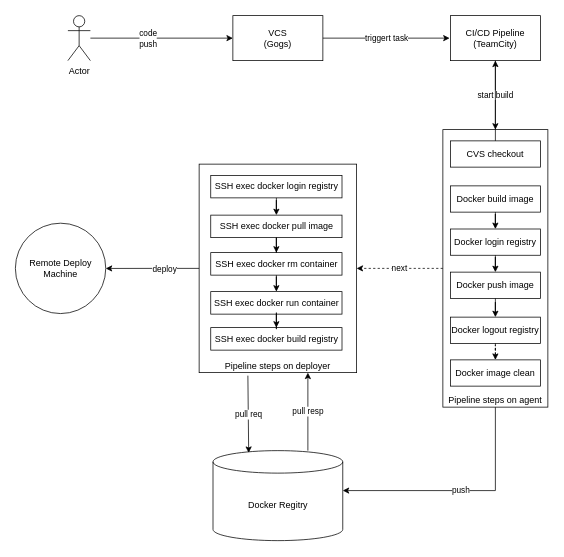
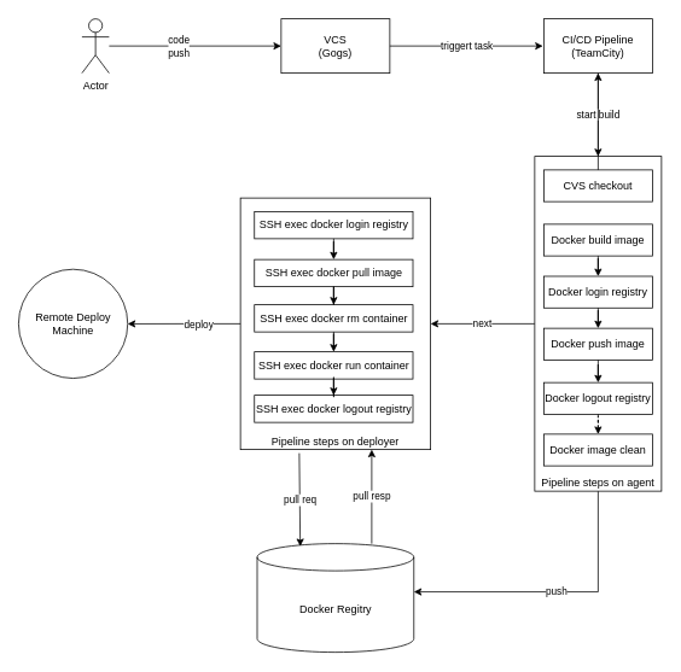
- <mxCell id="9" value="next" style="edgeStyle=orthogonalEdgeStyle;rounded=0;orthogonalLoop=1;jettySize=auto;html=1;dashed=1;" parent="1" source="11" target="25" edge="1"><mxGeometry relative="1" as="geometry" /></mxCell>
+ <mxCell id="9" value="next" style="edgeStyle=orthogonalEdgeStyle;rounded=0;orthogonalLoop=1;jettySize=auto;html=1;" parent="1" source="11" target="25" edge="1"><mxGeometry relative="1" as="geometry" /></mxCell>
- <mxCell id="30" value="SSH exec docker build registry" style="rounded=0;whiteSpace=wrap;html=1;" parent="24" vertex="1"><mxGeometry x="15.5" y="218" width="175" height="30" as="geometry" /></mxCell>
+ <mxCell id="30" value="SSH exec docker logout registry" style="rounded=0;whiteSpace=wrap;html=1;" parent="24" vertex="1"><mxGeometry x="15.5" y="218" width="175" height="30" as="geometry" /></mxCell>
